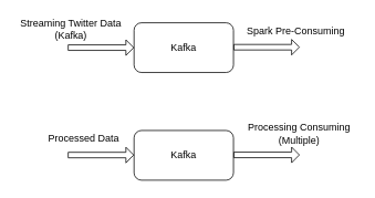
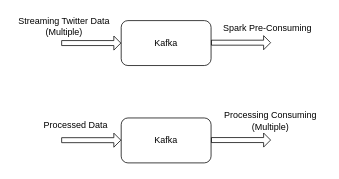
- <mxCell id="5" value="Streaming Twitter Data&lt;br&gt;(Kafka)" style="text;html=1;strokeColor=none;fillColor=none;align=center;verticalAlign=middle;whiteSpace=wrap;rounded=0;" vertex="1" parent="1"><mxGeometry x="20" y="20" width="130" height="30" as="geometry" /></mxCell>
+ <mxCell id="5" value="Streaming Twitter Data&lt;br&gt;(Multiple)" style="text;html=1;strokeColor=none;fillColor=none;align=center;verticalAlign=middle;whiteSpace=wrap;rounded=0;" vertex="1" parent="1"><mxGeometry x="20" y="20" width="130" height="30" as="geometry" /></mxCell>
